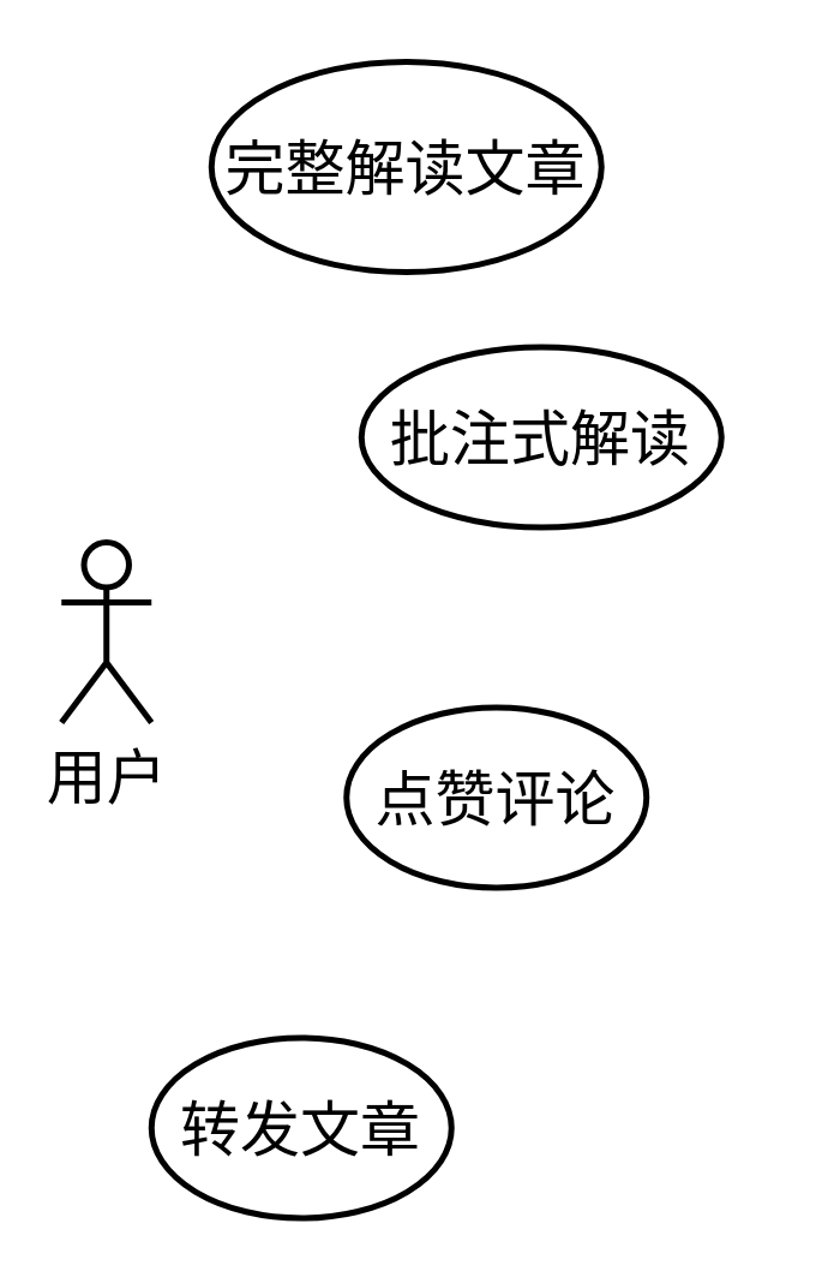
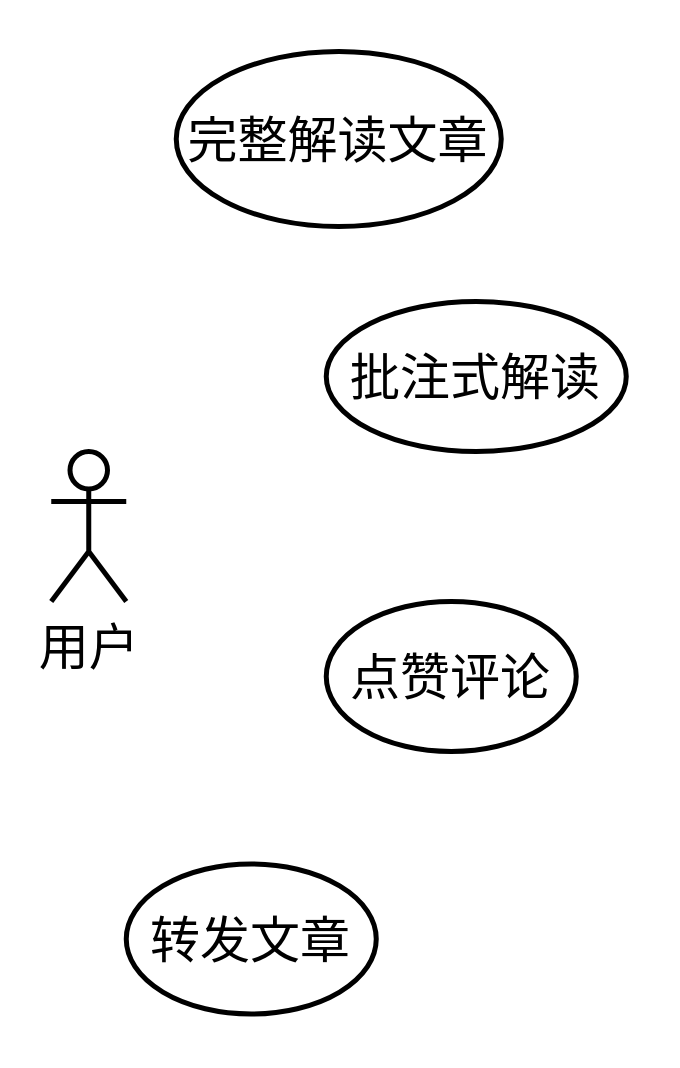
- <mxCell id="4" value="批注式解读" style="ellipse;whiteSpace=wrap;html=1;strokeWidth=2;fontSize=20;" vertex="1" parent="1"><mxGeometry x="120" y="115" width="120" height="60" as="geometry" /></mxCell>
+ <mxCell id="4" value="批注式解读" style="ellipse;whiteSpace=wrap;html=1;strokeWidth=2;fontSize=20;" vertex="1" parent="1"><mxGeometry x="130" y="120" width="120" height="60" as="geometry" /></mxCell>
- <mxCell id="5" value="点赞评论" style="ellipse;whiteSpace=wrap;html=1;strokeWidth=2;fontSize=20;" vertex="1" parent="1"><mxGeometry x="115" y="235" width="100" height="60" as="geometry" /></mxCell>
+ <mxCell id="5" value="点赞评论" style="ellipse;whiteSpace=wrap;html=1;strokeWidth=2;fontSize=20;" vertex="1" parent="1"><mxGeometry x="130" y="240" width="100" height="60" as="geometry" /></mxCell>
